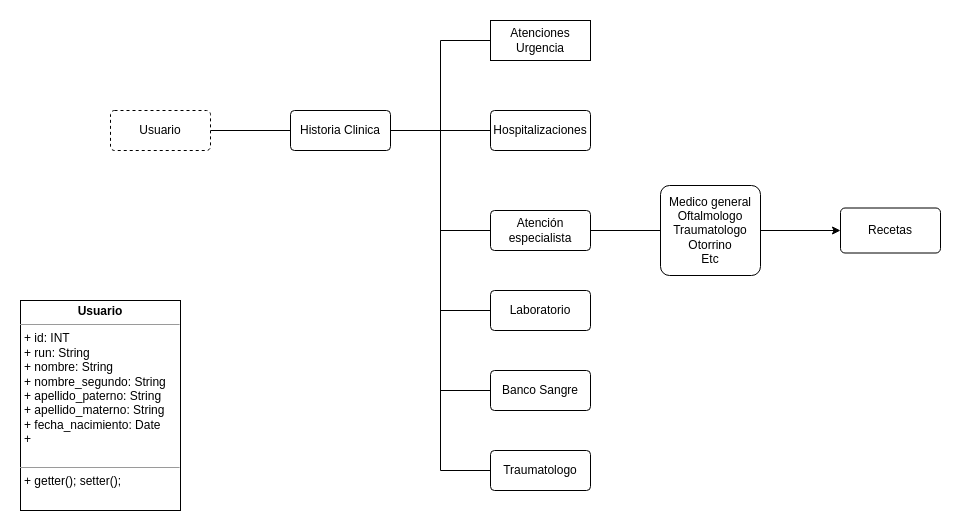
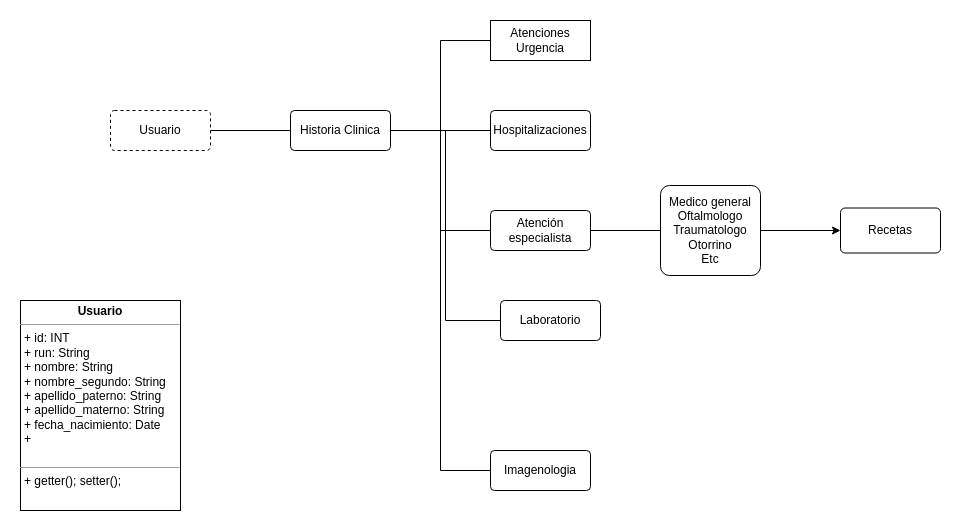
- <mxCell id="18" value="Laboratorio" style="rounded=1;arcSize=10;whiteSpace=wrap;html=1;align=center;" vertex="1" parent="1"><mxGeometry x="490" y="290" width="100" height="40" as="geometry" /></mxCell>
+ <mxCell id="18" value="Laboratorio" style="rounded=1;arcSize=10;whiteSpace=wrap;html=1;align=center;" vertex="1" parent="1"><mxGeometry x="500" y="300" width="100" height="40" as="geometry" /></mxCell>
- <mxCell id="9" style="edgeStyle=orthogonalEdgeStyle;rounded=0;orthogonalLoop=1;jettySize=auto;html=1;entryX=0;entryY=0.5;entryDx=0;entryDy=0;endArrow=none;endFill=0;" edge="1" parent="1" source="11" target="19"><mxGeometry relative="1" as="geometry" /></mxCell>
- <mxCell id="19" value="Banco Sangre" style="rounded=1;arcSize=10;whiteSpace=wrap;html=1;align=center;" vertex="1" parent="1"><mxGeometry x="490" y="370" width="100" height="40" as="geometry" /></mxCell>
- <mxCell id="20" value="Traumatologo" style="rounded=1;arcSize=10;whiteSpace=wrap;html=1;align=center;" vertex="1" parent="1"><mxGeometry x="490" y="450" width="100" height="40" as="geometry" /></mxCell>
+ <mxCell id="20" value="Imagenologia" style="rounded=1;arcSize=10;whiteSpace=wrap;html=1;align=center;" vertex="1" parent="1"><mxGeometry x="490" y="450" width="100" height="40" as="geometry" /></mxCell>
